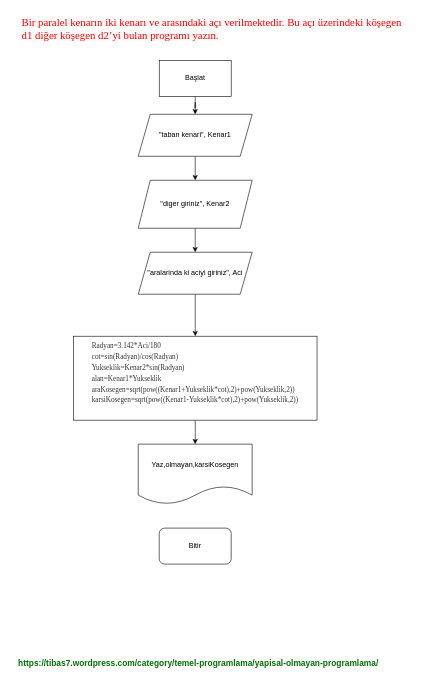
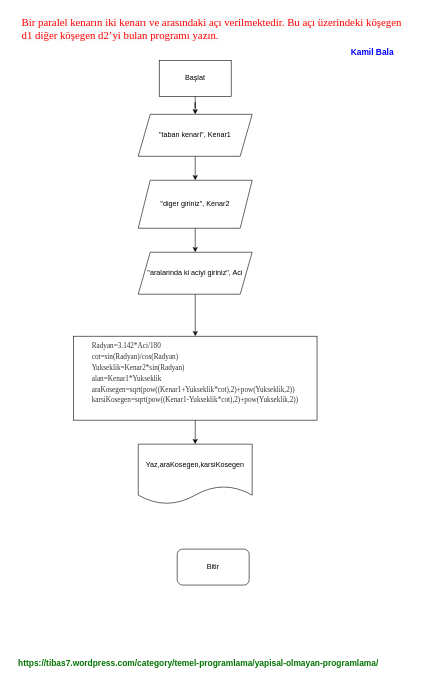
+ <mxCell id="14" value="&lt;font style=&quot;font-size: 14px;&quot; color=&quot;#0000ff&quot;&gt;&lt;b&gt;Kamil Bala&lt;br&gt;&lt;br&gt;&lt;/b&gt;&lt;/font&gt;" style="text;html=1;align=center;verticalAlign=middle;resizable=0;points=[];autosize=1;strokeColor=none;fillColor=none;" parent="1" vertex="1"><mxGeometry x="570" y="70" width="100" height="50" as="geometry" /></mxCell>
- <mxCell id="7" value="Yaz,olmayan,karsiKosegen" style="shape=document;whiteSpace=wrap;html=1;boundedLbl=1;" parent="1" vertex="1"><mxGeometry x="230" y="740" width="190" height="100" as="geometry" /></mxCell>
+ <mxCell id="7" value="Yaz,araKosegen,karsiKosegen" style="shape=document;whiteSpace=wrap;html=1;boundedLbl=1;" parent="1" vertex="1"><mxGeometry x="230" y="740" width="190" height="100" as="geometry" /></mxCell>
- <mxCell id="4" value="Bitir" style="rounded=1;whiteSpace=wrap;html=1;" parent="1" vertex="1"><mxGeometry x="265" y="880" width="120" height="60" as="geometry" /></mxCell>
+ <mxCell id="4" value="Bitir" style="rounded=1;whiteSpace=wrap;html=1;" parent="1" vertex="1"><mxGeometry x="295" y="915" width="120" height="60" as="geometry" /></mxCell>
